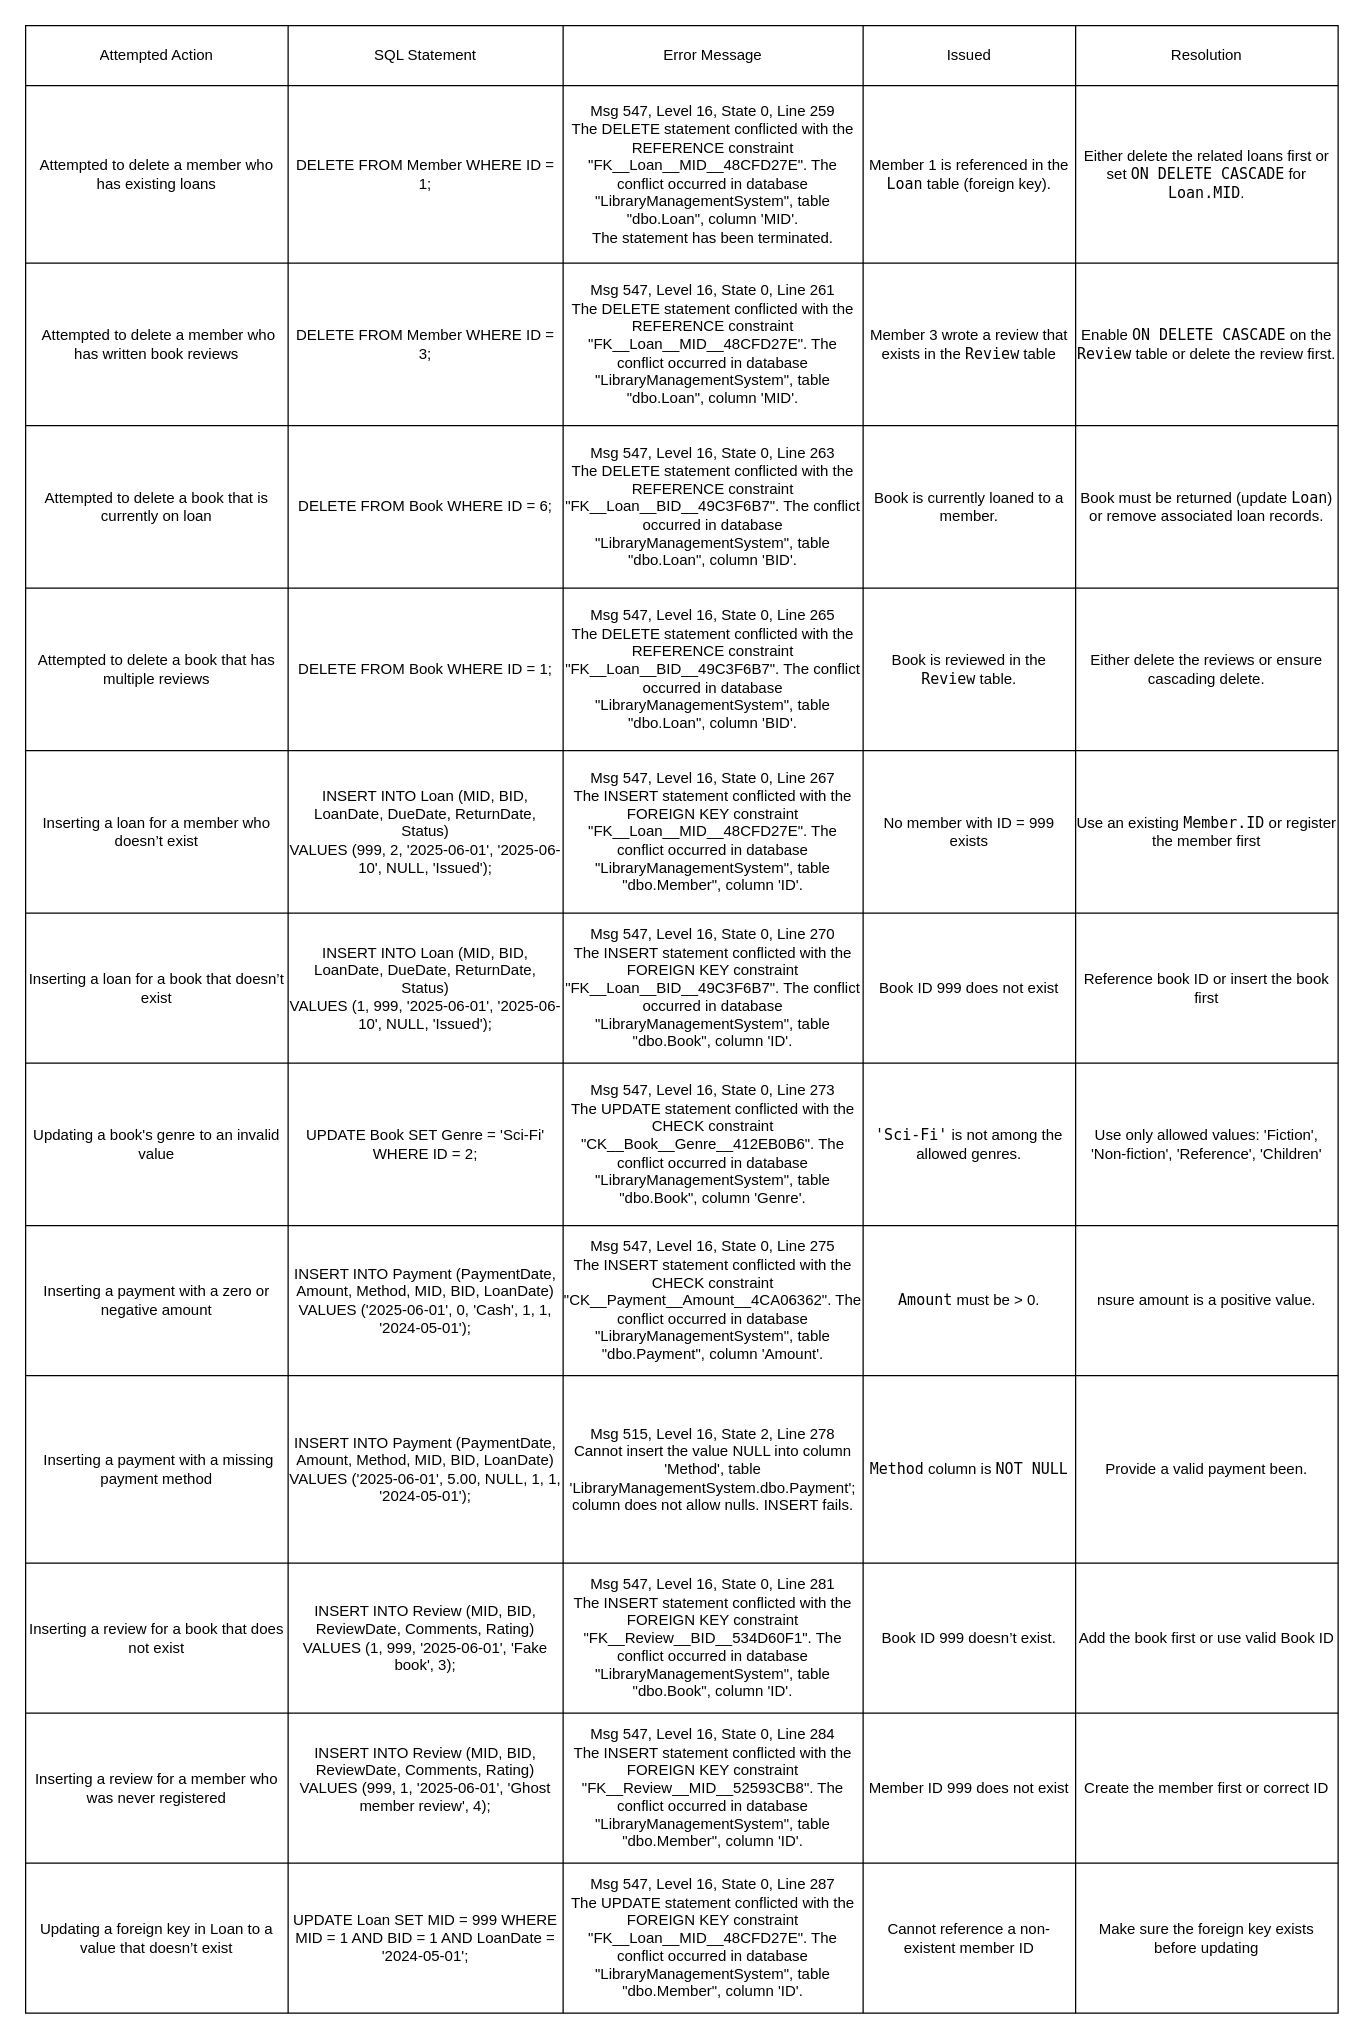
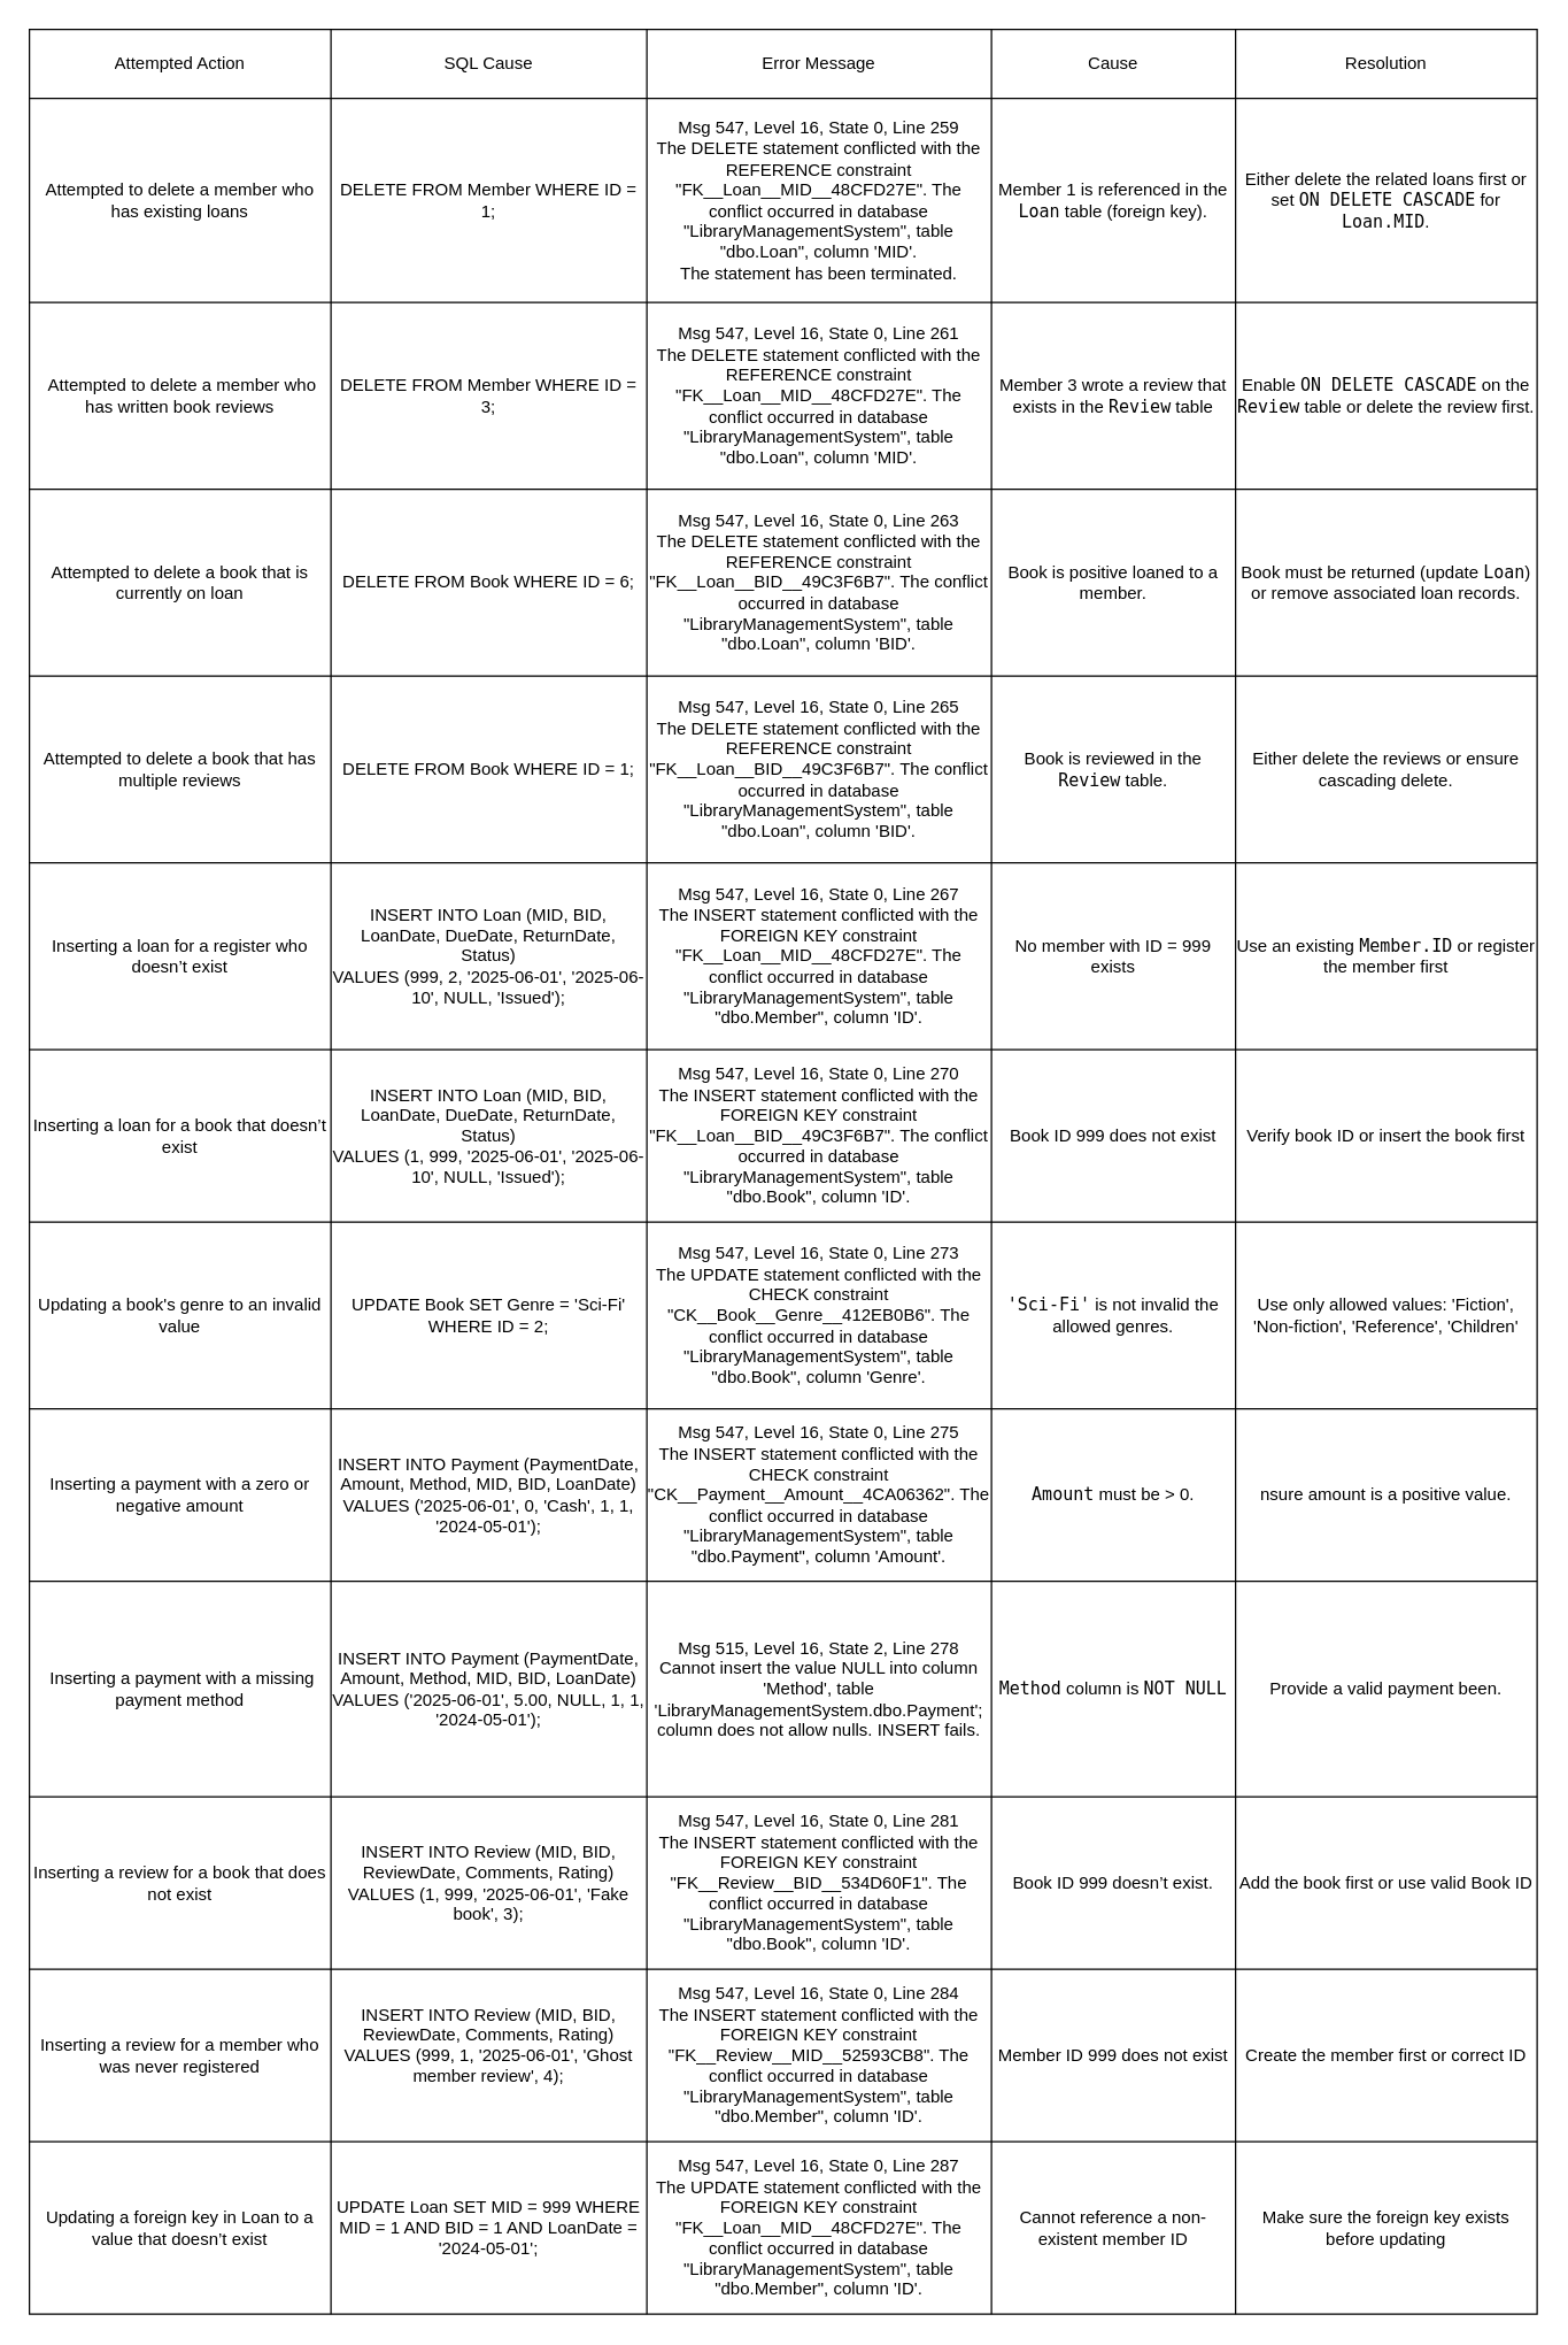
- <mxCell id="5" value="&#10;SQL Statement&#10;&#10;" style="shape=partialRectangle;html=1;whiteSpace=wrap;connectable=0;strokeColor=inherit;overflow=hidden;fillColor=none;top=0;left=0;bottom=0;right=0;pointerEvents=1;" vertex="1" parent="3"><mxGeometry x="210" width="220" height="48" as="geometry"><mxRectangle width="220" height="48" as="alternateBounds" /></mxGeometry></mxCell>
+ <mxCell id="5" value="&#10;SQL Cause&#10;&#10;" style="shape=partialRectangle;html=1;whiteSpace=wrap;connectable=0;strokeColor=inherit;overflow=hidden;fillColor=none;top=0;left=0;bottom=0;right=0;pointerEvents=1;" vertex="1" parent="3"><mxGeometry x="210" width="220" height="48" as="geometry"><mxRectangle width="220" height="48" as="alternateBounds" /></mxGeometry></mxCell>
- <mxCell id="7" value="&#10;Issued&#10;&#10;" style="shape=partialRectangle;html=1;whiteSpace=wrap;connectable=0;strokeColor=inherit;overflow=hidden;fillColor=none;top=0;left=0;bottom=0;right=0;pointerEvents=1;" vertex="1" parent="3"><mxGeometry x="670" width="170" height="48" as="geometry"><mxRectangle width="170" height="48" as="alternateBounds" /></mxGeometry></mxCell>
+ <mxCell id="7" value="&#10;Cause&#10;&#10;" style="shape=partialRectangle;html=1;whiteSpace=wrap;connectable=0;strokeColor=inherit;overflow=hidden;fillColor=none;top=0;left=0;bottom=0;right=0;pointerEvents=1;" vertex="1" parent="3"><mxGeometry x="670" width="170" height="48" as="geometry"><mxRectangle width="170" height="48" as="alternateBounds" /></mxGeometry></mxCell>
- <mxCell id="25" value="Book is currently loaned to a member." style="shape=partialRectangle;html=1;whiteSpace=wrap;connectable=0;strokeColor=inherit;overflow=hidden;fillColor=none;top=0;left=0;bottom=0;right=0;pointerEvents=1;" vertex="1" parent="21"><mxGeometry x="670" width="170" height="130" as="geometry"><mxRectangle width="170" height="130" as="alternateBounds" /></mxGeometry></mxCell>
+ <mxCell id="25" value="Book is positive loaned to a member." style="shape=partialRectangle;html=1;whiteSpace=wrap;connectable=0;strokeColor=inherit;overflow=hidden;fillColor=none;top=0;left=0;bottom=0;right=0;pointerEvents=1;" vertex="1" parent="21"><mxGeometry x="670" width="170" height="130" as="geometry"><mxRectangle width="170" height="130" as="alternateBounds" /></mxGeometry></mxCell>
- <mxCell id="34" value="Inserting a loan for a member who doesn’t exist" style="shape=partialRectangle;html=1;whiteSpace=wrap;connectable=0;strokeColor=inherit;overflow=hidden;fillColor=none;top=0;left=0;bottom=0;right=0;pointerEvents=1;" vertex="1" parent="33"><mxGeometry width="210" height="130" as="geometry"><mxRectangle width="210" height="130" as="alternateBounds" /></mxGeometry></mxCell>
+ <mxCell id="34" value="Inserting a loan for a register who doesn’t exist" style="shape=partialRectangle;html=1;whiteSpace=wrap;connectable=0;strokeColor=inherit;overflow=hidden;fillColor=none;top=0;left=0;bottom=0;right=0;pointerEvents=1;" vertex="1" parent="33"><mxGeometry width="210" height="130" as="geometry"><mxRectangle width="210" height="130" as="alternateBounds" /></mxGeometry></mxCell>
- <mxCell id="44" value="Reference book ID or insert the book first" style="shape=partialRectangle;html=1;whiteSpace=wrap;connectable=0;strokeColor=inherit;overflow=hidden;fillColor=none;top=0;left=0;bottom=0;right=0;pointerEvents=1;" vertex="1" parent="39"><mxGeometry x="840" width="210" height="120" as="geometry"><mxRectangle width="210" height="120" as="alternateBounds" /></mxGeometry></mxCell>
+ <mxCell id="44" value="Verify book ID or insert the book first" style="shape=partialRectangle;html=1;whiteSpace=wrap;connectable=0;strokeColor=inherit;overflow=hidden;fillColor=none;top=0;left=0;bottom=0;right=0;pointerEvents=1;" vertex="1" parent="39"><mxGeometry x="840" width="210" height="120" as="geometry"><mxRectangle width="210" height="120" as="alternateBounds" /></mxGeometry></mxCell>
- <mxCell id="49" value="&lt;code data-end=&quot;3352&quot; data-start=&quot;3342&quot;&gt;'Sci-Fi'&lt;/code&gt; is not among the allowed genres." style="shape=partialRectangle;html=1;whiteSpace=wrap;connectable=0;strokeColor=inherit;overflow=hidden;fillColor=none;top=0;left=0;bottom=0;right=0;pointerEvents=1;" vertex="1" parent="45"><mxGeometry x="670" width="170" height="130" as="geometry"><mxRectangle width="170" height="130" as="alternateBounds" /></mxGeometry></mxCell>
+ <mxCell id="49" value="&lt;code data-end=&quot;3352&quot; data-start=&quot;3342&quot;&gt;'Sci-Fi'&lt;/code&gt; is not invalid the allowed genres." style="shape=partialRectangle;html=1;whiteSpace=wrap;connectable=0;strokeColor=inherit;overflow=hidden;fillColor=none;top=0;left=0;bottom=0;right=0;pointerEvents=1;" vertex="1" parent="45"><mxGeometry x="670" width="170" height="130" as="geometry"><mxRectangle width="170" height="130" as="alternateBounds" /></mxGeometry></mxCell>
